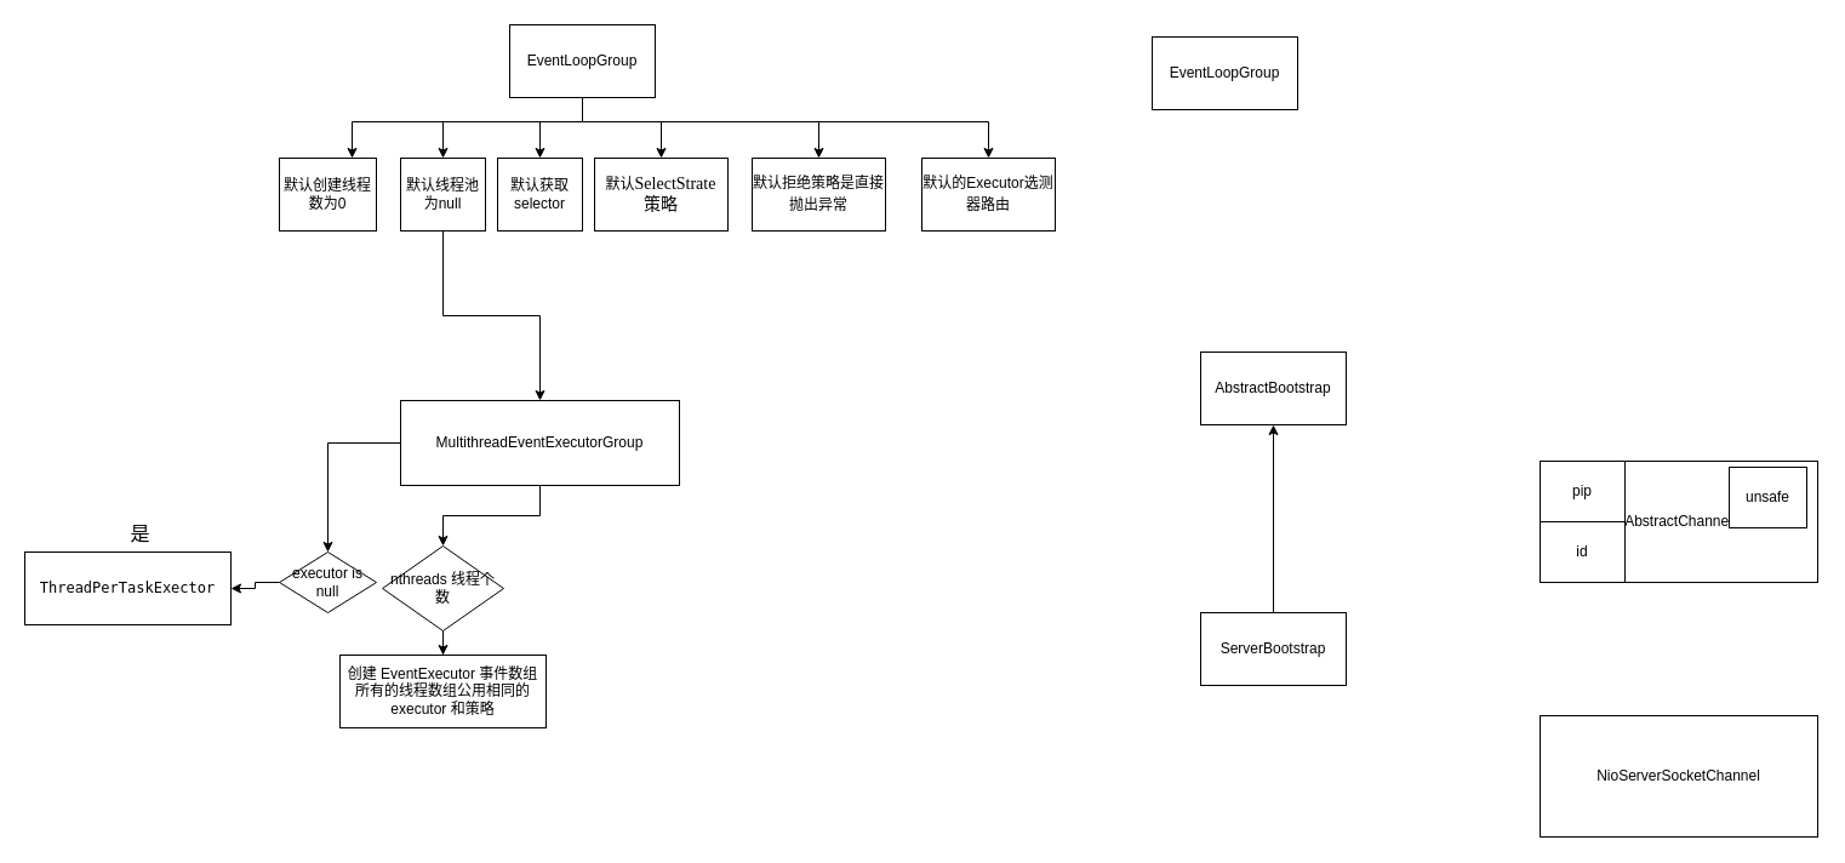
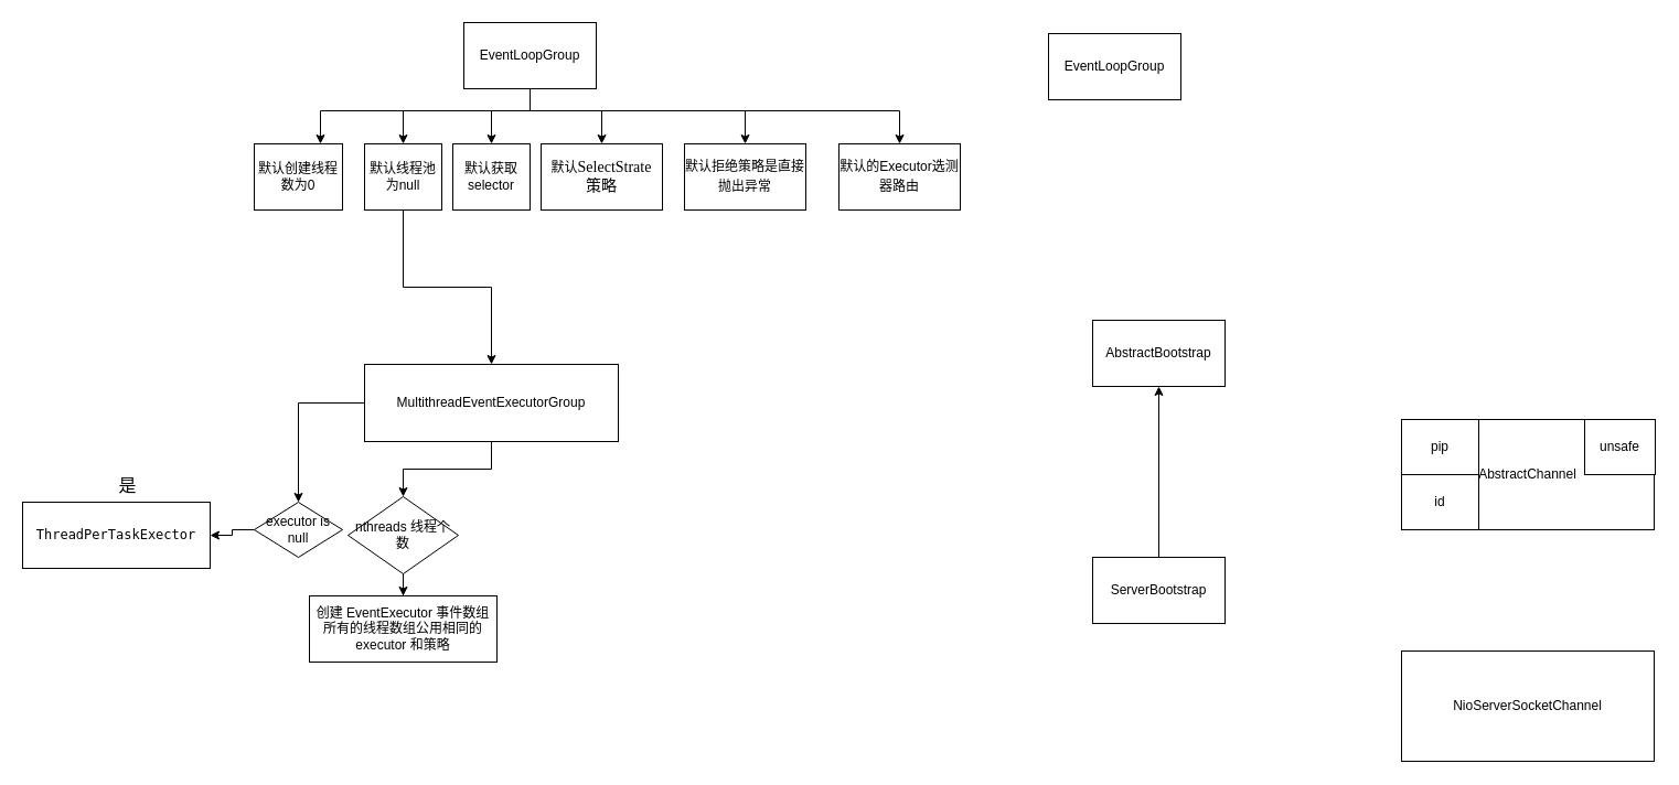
- <mxCell id="34" value="unsafe" style="rounded=0;whiteSpace=wrap;html=1;" vertex="1" parent="1"><mxGeometry x="1426" y="385" width="64" height="50" as="geometry" /></mxCell>
+ <mxCell id="34" value="unsafe" style="rounded=0;whiteSpace=wrap;html=1;" vertex="1" parent="1"><mxGeometry x="1436" y="380" width="64" height="50" as="geometry" /></mxCell>
